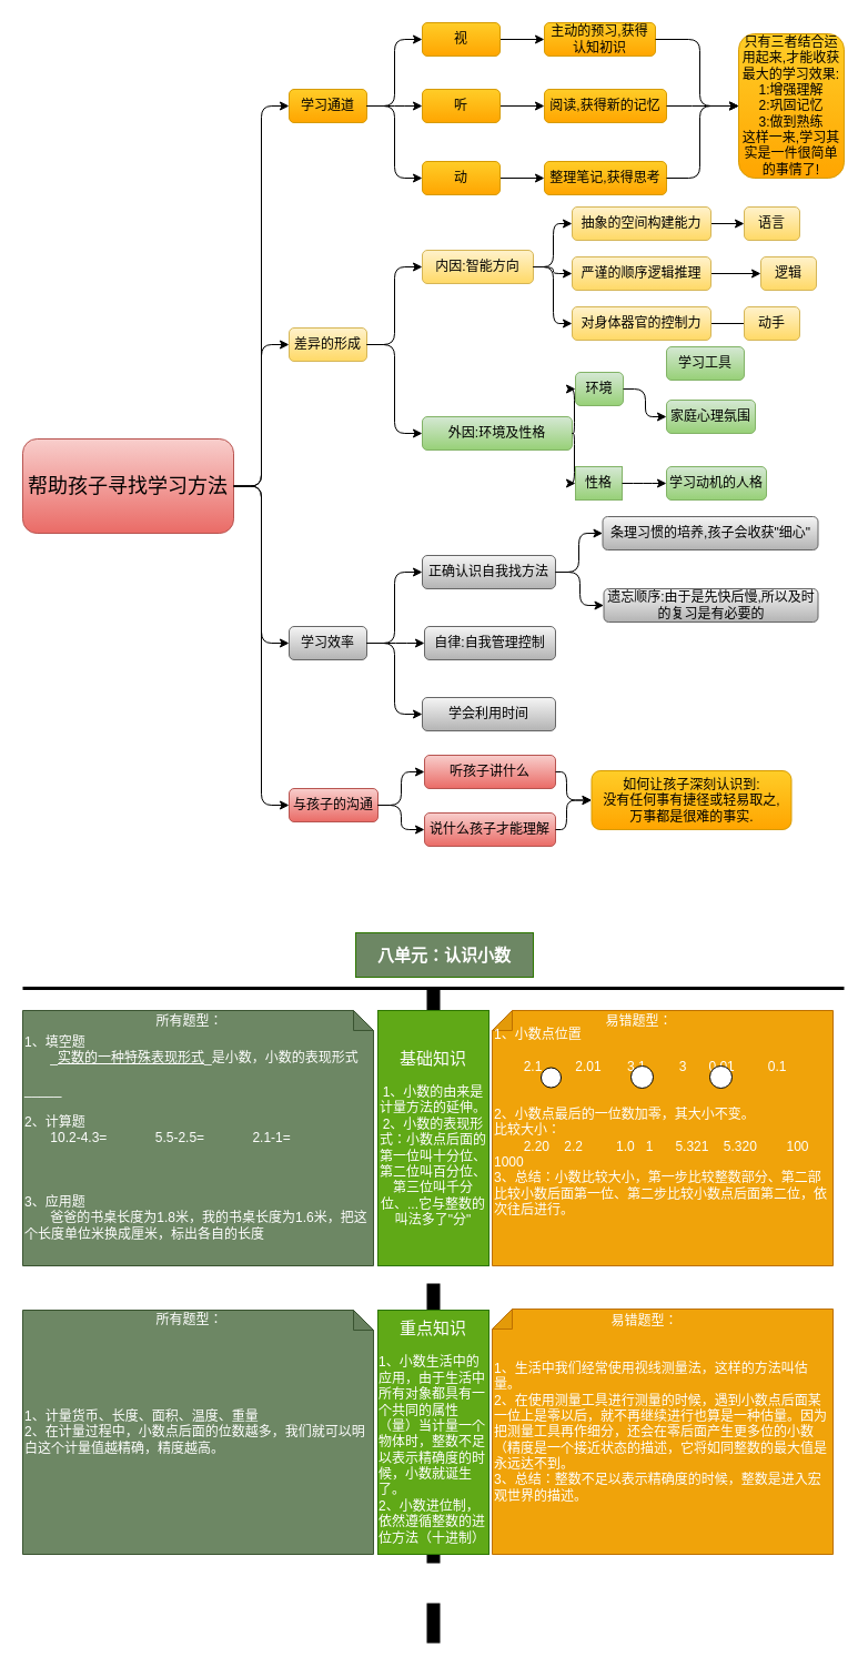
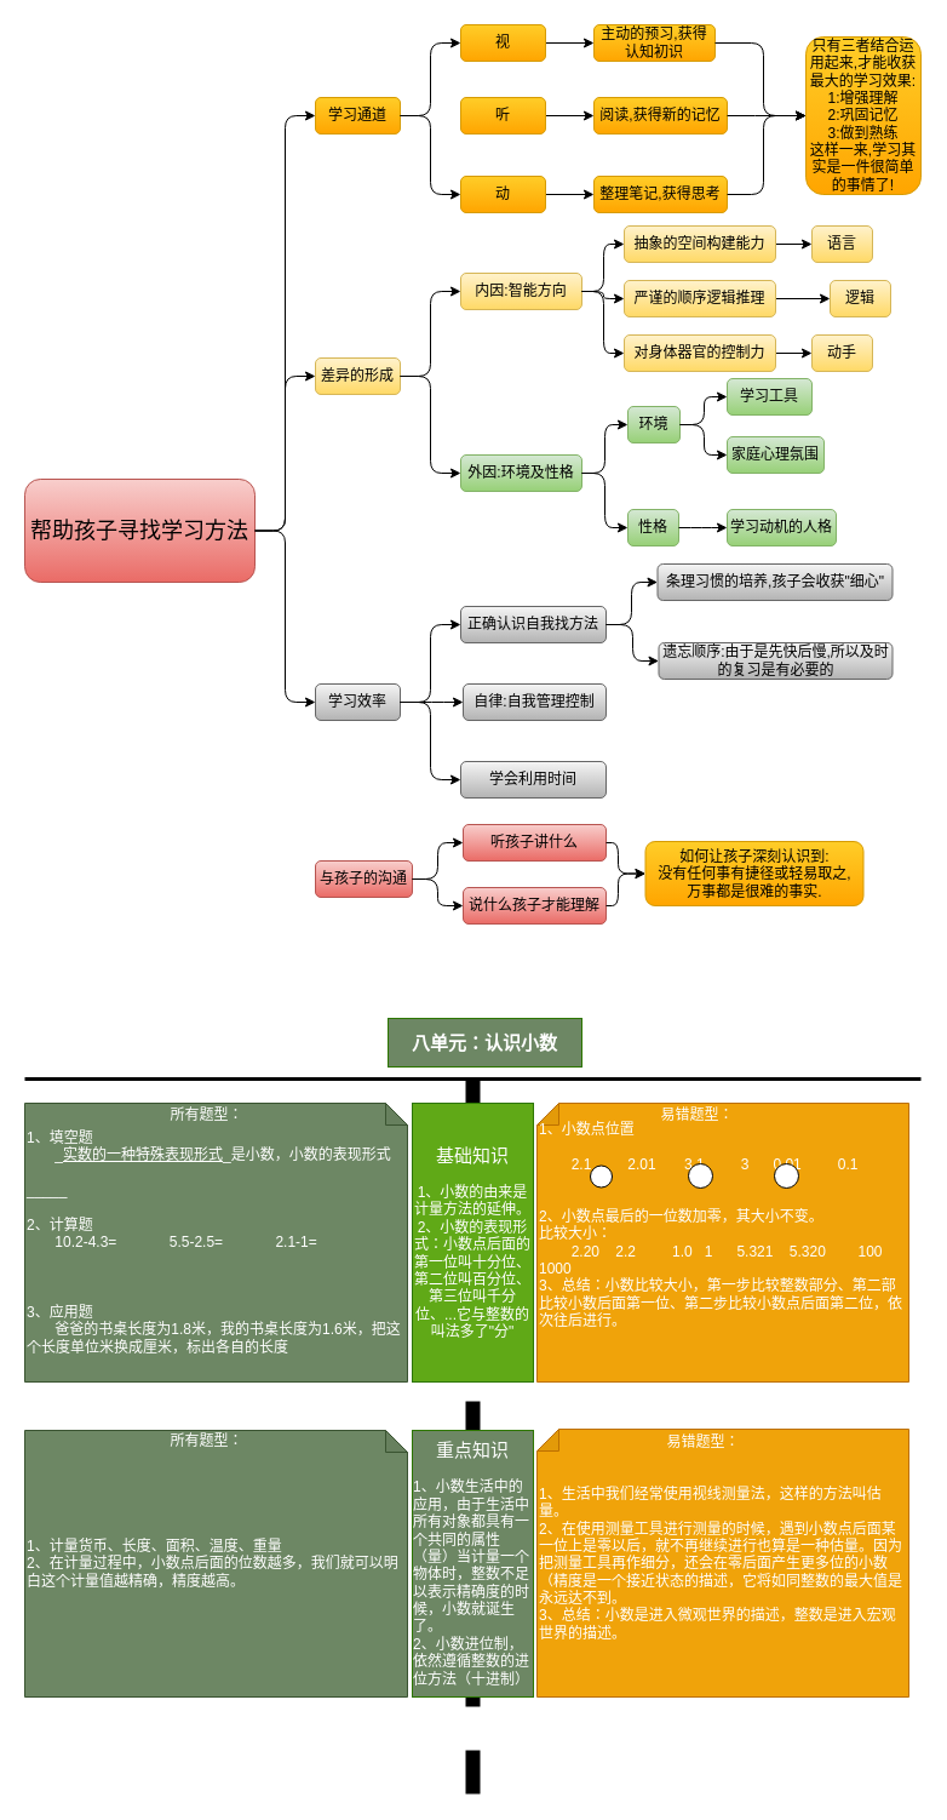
- <mxCell id="15" value="" style="edgeStyle=elbowEdgeStyle;elbow=horizontal;endArrow=classic;html=1;exitX=1;exitY=0.5;exitDx=0;exitDy=0;entryX=0;entryY=0.5;entryDx=0;entryDy=0;" parent="1" source="3" target="8" edge="1"><mxGeometry width="50" height="50" relative="1" as="geometry"><mxPoint x="350" y="115" as="sourcePoint" /><mxPoint x="400" y="55" as="targetPoint" /></mxGeometry></mxCell>
- <mxCell id="25" value="" style="edgeStyle=orthogonalEdgeStyle;rounded=0;orthogonalLoop=1;jettySize=auto;html=1;endArrow=none;" parent="1" source="26" target="27" edge="1"><mxGeometry relative="1" as="geometry" /></mxCell>
+ <mxCell id="25" value="" style="edgeStyle=orthogonalEdgeStyle;rounded=0;orthogonalLoop=1;jettySize=auto;html=1;" parent="1" source="26" target="27" edge="1"><mxGeometry relative="1" as="geometry" /></mxCell>
+ <mxCell id="41" value="" style="edgeStyle=elbowEdgeStyle;elbow=horizontal;endArrow=classic;html=1;entryX=0;entryY=0.5;entryDx=0;entryDy=0;exitX=1;exitY=0.5;exitDx=0;exitDy=0;gradientColor=#97d077;fillColor=#d5e8d4;strokeColor=#000000;" parent="1" source="29" target="31" edge="1"><mxGeometry width="50" height="50" relative="1" as="geometry"><mxPoint x="530" y="290" as="sourcePoint" /><mxPoint x="565" y="255" as="targetPoint" /></mxGeometry></mxCell>
- <mxCell id="18" value="外因:环境及性格" style="rounded=1;whiteSpace=wrap;html=1;gradientColor=#97d077;fillColor=#d5e8d4;strokeColor=#82b366;" parent="1" vertex="1"><mxGeometry x="380" y="375" width="135" height="30" as="geometry" /></mxCell>
+ <mxCell id="18" value="外因:环境及性格" style="rounded=1;whiteSpace=wrap;html=1;gradientColor=#97d077;fillColor=#d5e8d4;strokeColor=#82b366;" parent="1" vertex="1"><mxGeometry x="380" y="375" width="100" height="30" as="geometry" /></mxCell>
- <mxCell id="30" value="性格" style="whiteSpace=wrap;html=1;gradientColor=#97d077;fillColor=#d5e8d4;strokeColor=#82b366;rounded=0;" parent="1" vertex="1"><mxGeometry x="518" y="420" width="42" height="30" as="geometry" /></mxCell>
+ <mxCell id="30" value="性格" style="rounded=1;whiteSpace=wrap;html=1;gradientColor=#97d077;fillColor=#d5e8d4;strokeColor=#82b366;" parent="1" vertex="1"><mxGeometry x="518" y="420" width="42" height="30" as="geometry" /></mxCell>
- <mxCell id="61" value="" style="edgeStyle=elbowEdgeStyle;elbow=horizontal;endArrow=classic;html=1;exitX=1;exitY=0.5;exitDx=0;exitDy=0;entryX=0;entryY=0.5;entryDx=0;entryDy=0;" parent="1" source="2" target="56" edge="1"><mxGeometry width="50" height="50" relative="1" as="geometry"><mxPoint x="360" y="745" as="sourcePoint" /><mxPoint x="402" y="715" as="targetPoint" /></mxGeometry></mxCell>
- <mxCell id="86" value="&lt;font&gt;&lt;span style=&quot;font-size: 15px&quot;&gt;重点知识&lt;/span&gt;&lt;br&gt;&lt;font style=&quot;font-size: 12px&quot;&gt;&lt;br&gt;&lt;div style=&quot;text-align: left&quot;&gt;&lt;span&gt;1、小数生活中的应用，由于生活中所有对象都具有一个共同的属性（量）当计量一个物体时，整数不足以表示精确度的时候，小数就诞生了。&lt;/span&gt;&lt;/div&gt;&lt;/font&gt;&lt;div style=&quot;text-align: left&quot;&gt;&lt;span&gt;2、小数进位制，依然遵循整数的进位方法（十进制）&lt;/span&gt;&lt;/div&gt;&lt;/font&gt;" style="rounded=0;whiteSpace=wrap;html=1;fillColor=#60a917;strokeColor=#2D7600;fontColor=#ffffff;" vertex="1" parent="1"><mxGeometry x="340" y="1180" width="100" height="220" as="geometry" /></mxCell>
+ <mxCell id="86" value="&lt;font&gt;&lt;span style=&quot;font-size: 15px&quot;&gt;重点知识&lt;/span&gt;&lt;br&gt;&lt;font style=&quot;font-size: 12px&quot;&gt;&lt;br&gt;&lt;div style=&quot;text-align: left&quot;&gt;&lt;span&gt;1、小数生活中的应用，由于生活中所有对象都具有一个共同的属性（量）当计量一个物体时，整数不足以表示精确度的时候，小数就诞生了。&lt;/span&gt;&lt;/div&gt;&lt;/font&gt;&lt;div style=&quot;text-align: left&quot;&gt;&lt;span&gt;2、小数进位制，依然遵循整数的进位方法（十进制）&lt;/span&gt;&lt;/div&gt;&lt;/font&gt;" style="rounded=0;whiteSpace=wrap;html=1;fillColor=#6d8764;strokeColor=#2D7600;fontColor=#ffffff;" vertex="1" parent="1"><mxGeometry x="340" y="1180" width="100" height="220" as="geometry" /></mxCell>
- <mxCell id="76" value="&lt;div&gt;&lt;span&gt;1、生活中我们经常使用视线测量法，这样的方法叫估量。&lt;/span&gt;&lt;/div&gt;&lt;div&gt;&lt;span&gt;2、在使用测量工具进行测量的时候，遇到小数点后面某一位上是零以后，就不再继续进行也算是一种估量。因为把测量工具再作细分，还会在零后面产生更多位的小数（精度是一个接近状态的描述，它将如同整数的最大值是永远达不到。&lt;/span&gt;&lt;/div&gt;&lt;div&gt;&lt;span&gt;3、总结：整数不足以表示精确度的时候，整数是进入宏观世界的描述。&lt;/span&gt;&lt;/div&gt;" style="shape=note;whiteSpace=wrap;html=1;backgroundOutline=1;darkOpacity=0.05;size=18;flipH=1;fillColor=#f0a30a;strokeColor=#BD7000;fontColor=#ffffff;align=left;" vertex="1" parent="1"><mxGeometry x="443" y="1179" width="307" height="221" as="geometry" /></mxCell>
+ <mxCell id="76" value="&lt;div&gt;&lt;span&gt;1、生活中我们经常使用视线测量法，这样的方法叫估量。&lt;/span&gt;&lt;/div&gt;&lt;div&gt;&lt;span&gt;2、在使用测量工具进行测量的时候，遇到小数点后面某一位上是零以后，就不再继续进行也算是一种估量。因为把测量工具再作细分，还会在零后面产生更多位的小数（精度是一个接近状态的描述，它将如同整数的最大值是永远达不到。&lt;/span&gt;&lt;/div&gt;&lt;div&gt;&lt;span&gt;3、总结：小数是进入微观世界的描述，整数是进入宏观世界的描述。&lt;/span&gt;&lt;/div&gt;" style="shape=note;whiteSpace=wrap;html=1;backgroundOutline=1;darkOpacity=0.05;size=18;flipH=1;fillColor=#f0a30a;strokeColor=#BD7000;fontColor=#ffffff;align=left;" vertex="1" parent="1"><mxGeometry x="443" y="1179" width="307" height="221" as="geometry" /></mxCell>
